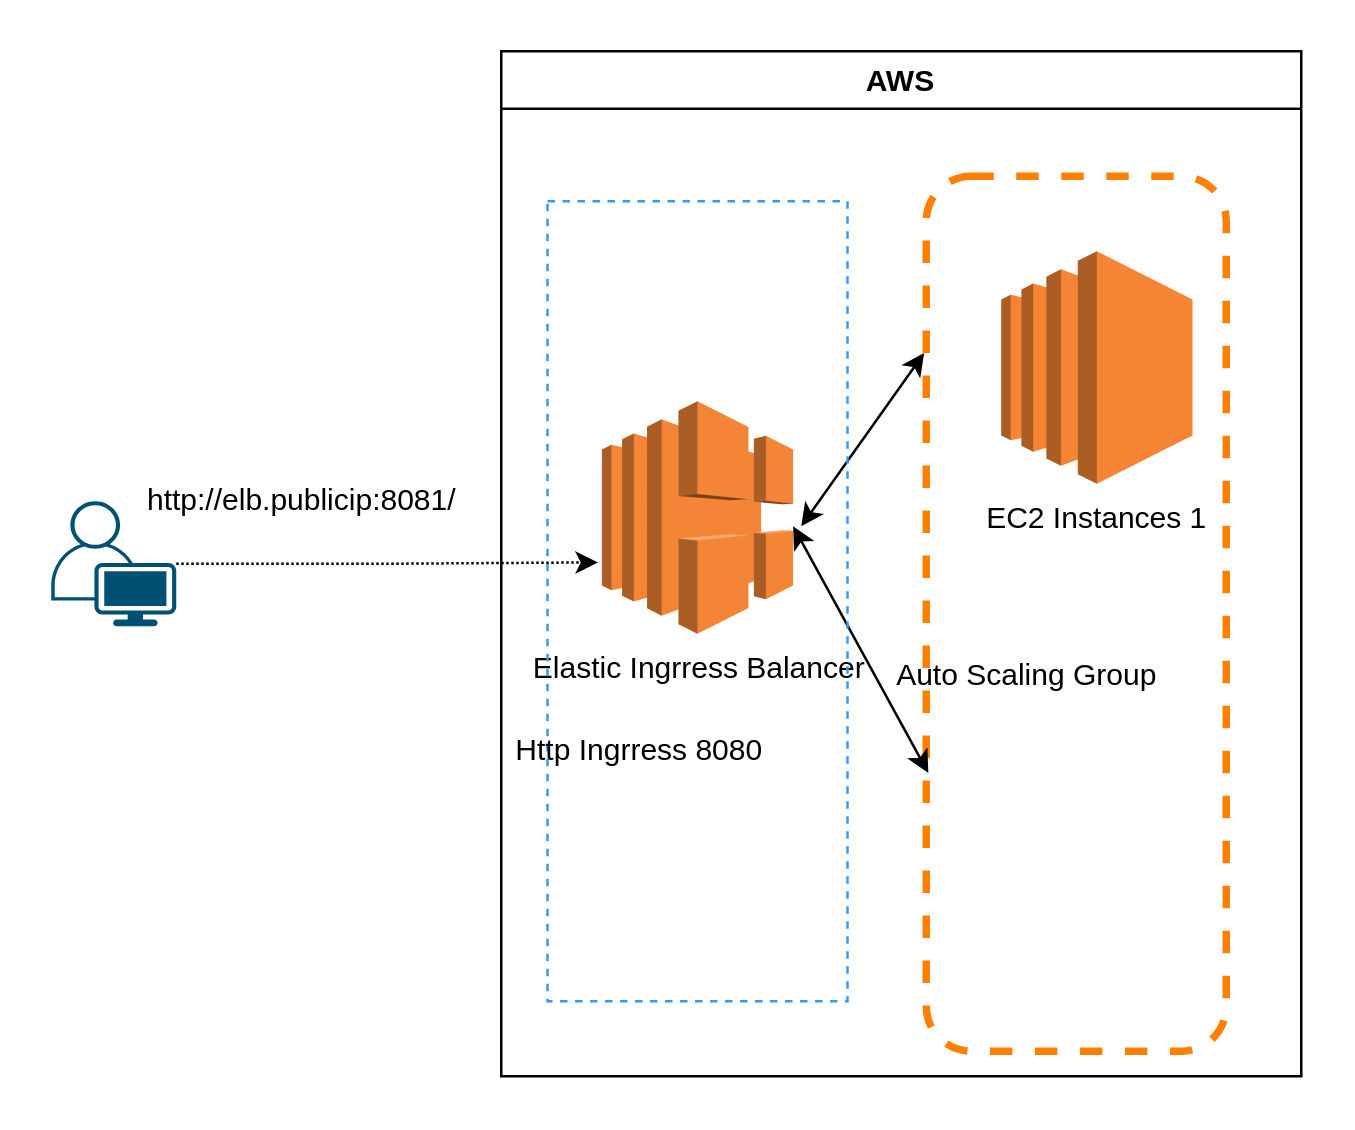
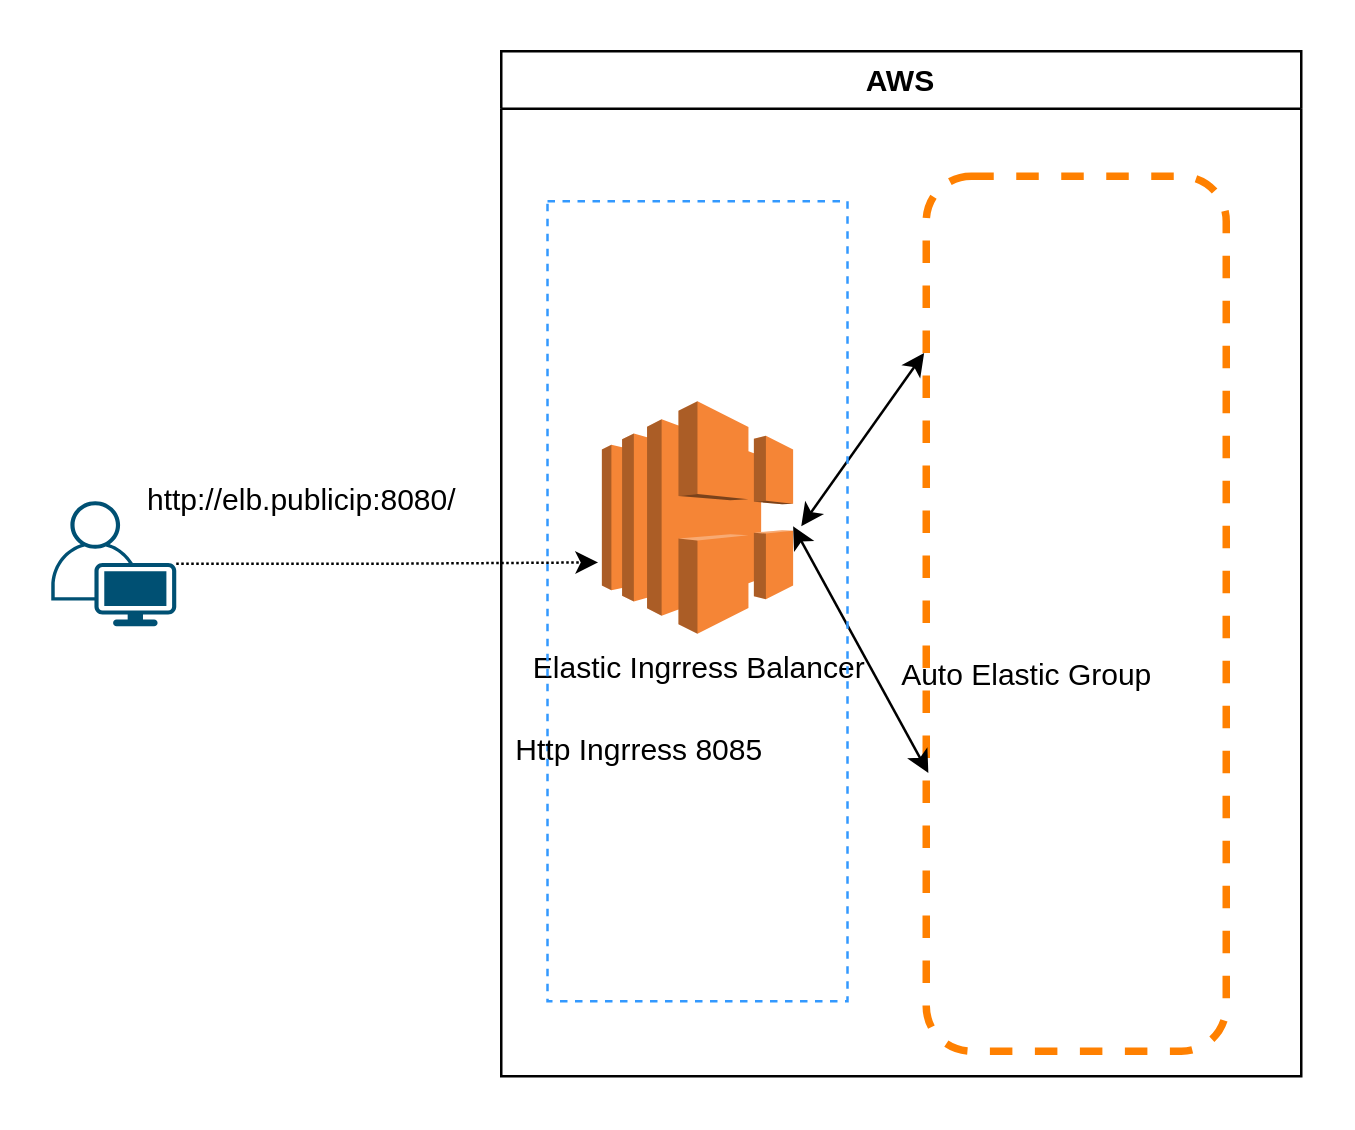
- <mxCell id="4" value="EC2 Instances 1" style="outlineConnect=0;dashed=0;verticalLabelPosition=bottom;verticalAlign=top;align=center;html=1;shape=mxgraph.aws3.ec2;fillColor=#F58534;gradientColor=none;" vertex="1" parent="2"><mxGeometry x="200" y="80" width="76.5" height="93" as="geometry" /></mxCell>
- <mxCell id="13" value="http://elb.publicip:8081/" style="text;html=1;resizable=0;autosize=1;align=center;verticalAlign=middle;points=[];fillColor=none;strokeColor=none;rounded=0;dashed=1;" vertex="1" parent="1"><mxGeometry x="50" y="190" width="140" height="20" as="geometry" /></mxCell>
+ <mxCell id="13" value="http://elb.publicip:8080/" style="text;html=1;resizable=0;autosize=1;align=center;verticalAlign=middle;points=[];fillColor=none;strokeColor=none;rounded=0;dashed=1;" vertex="1" parent="1"><mxGeometry x="50" y="190" width="140" height="20" as="geometry" /></mxCell>
- <mxCell id="9" value="Auto Scaling Group" style="text;html=1;resizable=0;autosize=1;align=center;verticalAlign=middle;points=[];fillColor=none;strokeColor=none;rounded=0;dashed=1;" vertex="1" parent="2"><mxGeometry x="150" y="240" width="120" height="20" as="geometry" /></mxCell>
+ <mxCell id="9" value="Auto Elastic Group" style="text;html=1;resizable=0;autosize=1;align=center;verticalAlign=middle;points=[];fillColor=none;strokeColor=none;rounded=0;dashed=1;" vertex="1" parent="2"><mxGeometry x="150" y="240" width="120" height="20" as="geometry" /></mxCell>
- <mxCell id="10" value="Http Ingrress 8080" style="text;html=1;resizable=0;autosize=1;align=center;verticalAlign=middle;points=[];fillColor=none;strokeColor=none;rounded=0;dashed=1;" vertex="1" parent="2"><mxGeometry y="270" width="110" height="20" as="geometry" /></mxCell>
+ <mxCell id="10" value="Http Ingrress 8085" style="text;html=1;resizable=0;autosize=1;align=center;verticalAlign=middle;points=[];fillColor=none;strokeColor=none;rounded=0;dashed=1;" vertex="1" parent="2"><mxGeometry y="270" width="110" height="20" as="geometry" /></mxCell>
